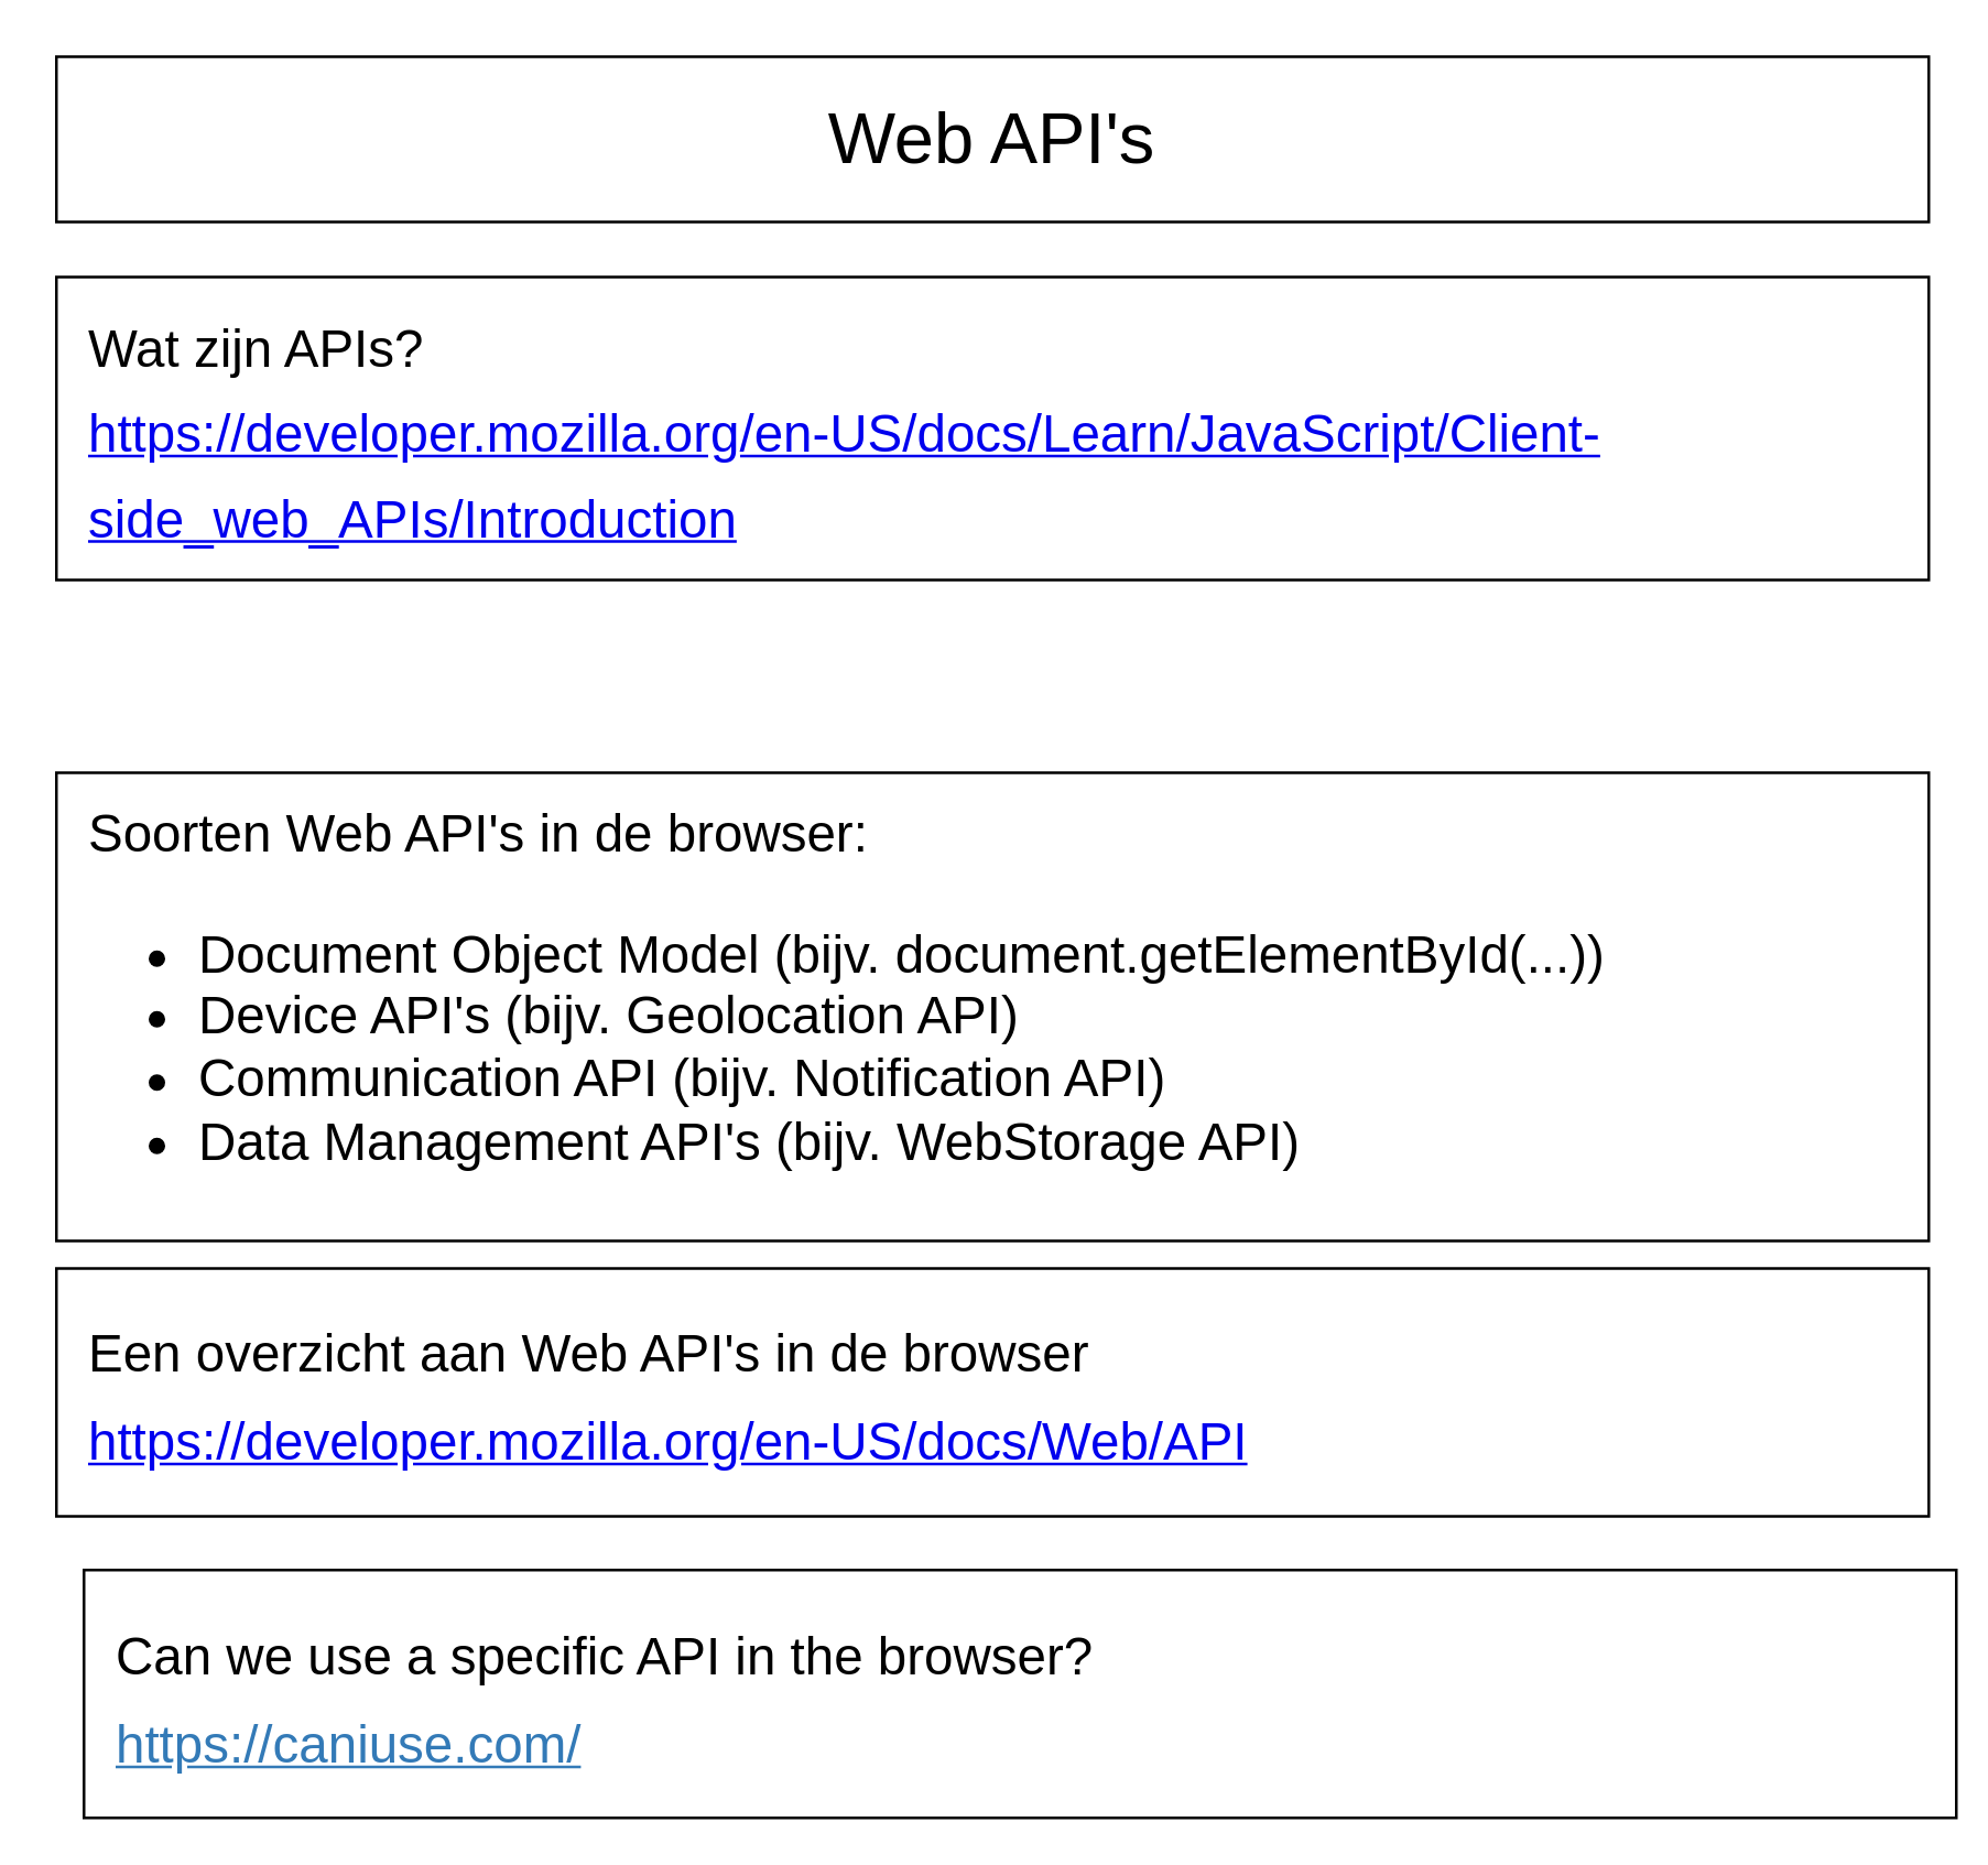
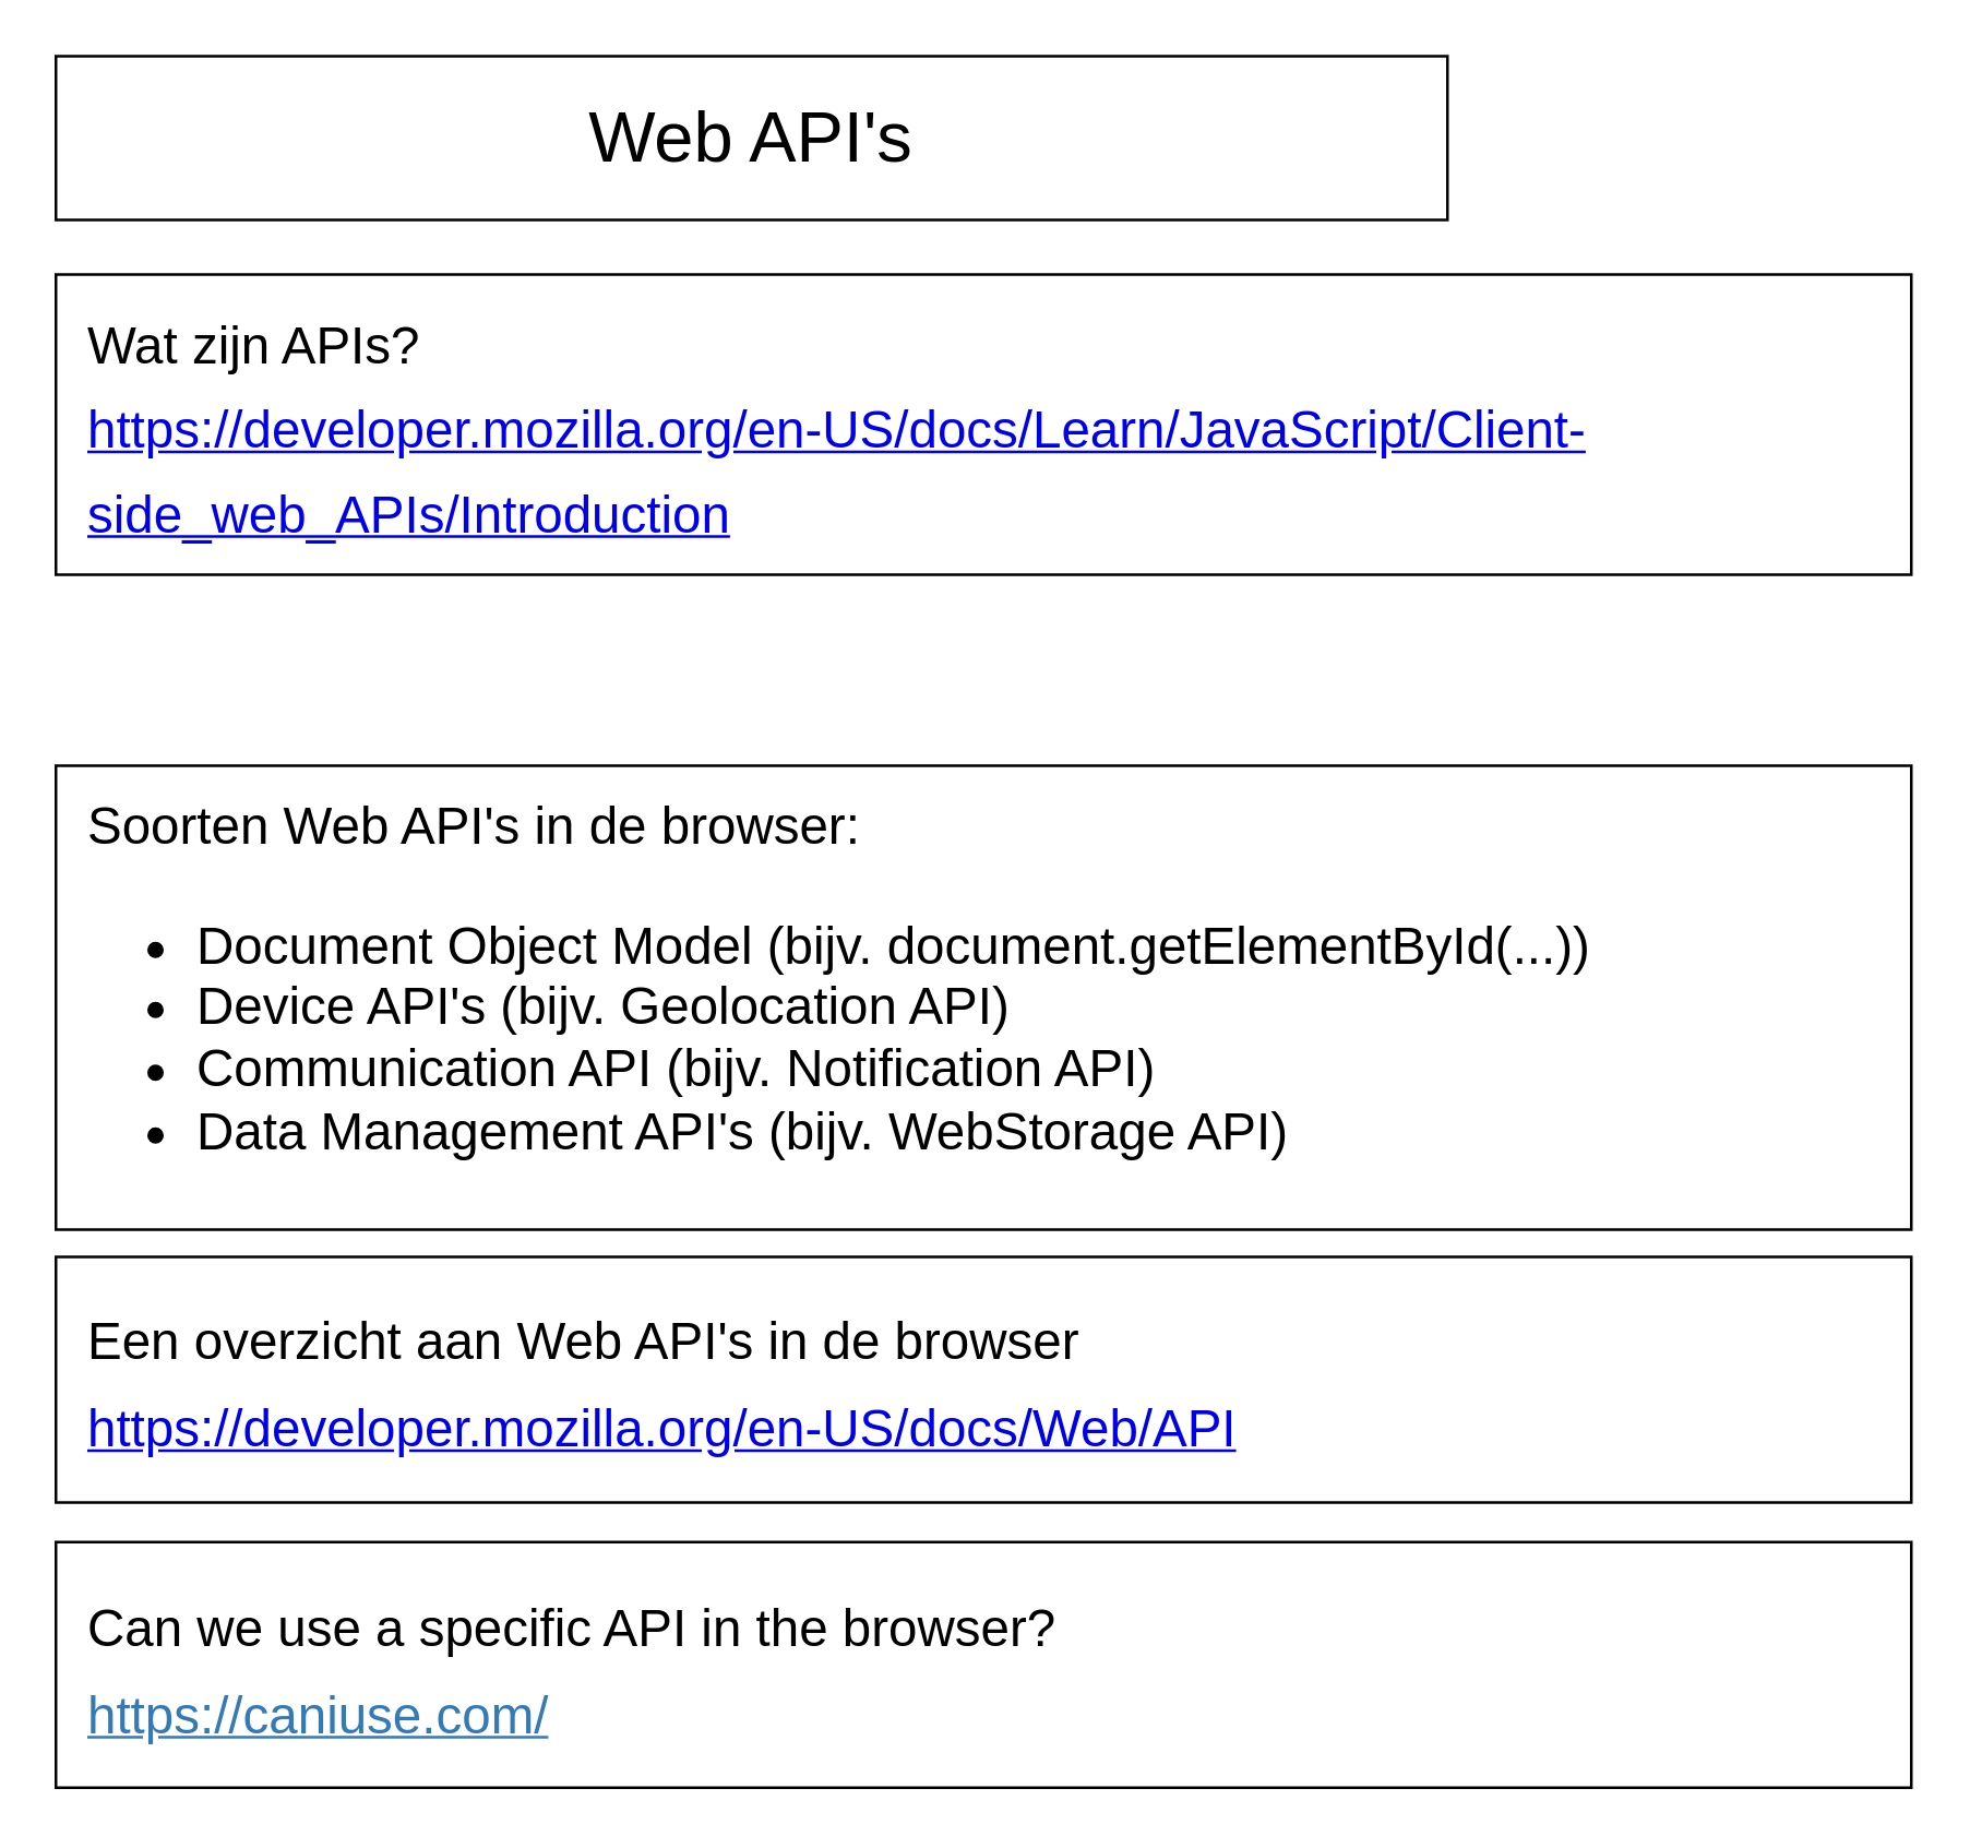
- <mxCell id="2" value="Web API's" style="rounded=0;whiteSpace=wrap;html=1;fontSize=26;" parent="1" vertex="1"><mxGeometry x="20" y="20" width="680" height="60" as="geometry" /></mxCell>
+ <mxCell id="2" value="Web API's" style="rounded=0;whiteSpace=wrap;html=1;fontSize=26;" parent="1" vertex="1"><mxGeometry x="20" y="20" width="510" height="60" as="geometry" /></mxCell>
- <mxCell id="6" value="&lt;font&gt;&lt;span style=&quot;font-size: 19px&quot;&gt;Can we use a specific API in the browser?&lt;br&gt;&lt;/span&gt;&lt;font color=&quot;#337ab7&quot;&gt;&lt;span style=&quot;font-size: 19px&quot;&gt;&lt;u&gt;https://caniuse.com/&lt;/u&gt;&lt;/span&gt;&lt;/font&gt;&lt;br&gt;&lt;/font&gt;" style="rounded=0;whiteSpace=wrap;html=1;fontSize=26;align=left;spacingLeft=10;" parent="1" vertex="1"><mxGeometry x="30" y="569.5" width="680" height="90" as="geometry" /></mxCell>
+ <mxCell id="6" value="&lt;font&gt;&lt;span style=&quot;font-size: 19px&quot;&gt;Can we use a specific API in the browser?&lt;br&gt;&lt;/span&gt;&lt;font color=&quot;#337ab7&quot;&gt;&lt;span style=&quot;font-size: 19px&quot;&gt;&lt;u&gt;https://caniuse.com/&lt;/u&gt;&lt;/span&gt;&lt;/font&gt;&lt;br&gt;&lt;/font&gt;" style="rounded=0;whiteSpace=wrap;html=1;fontSize=26;align=left;spacingLeft=10;" parent="1" vertex="1"><mxGeometry x="20" y="564.5" width="680" height="90" as="geometry" /></mxCell>
